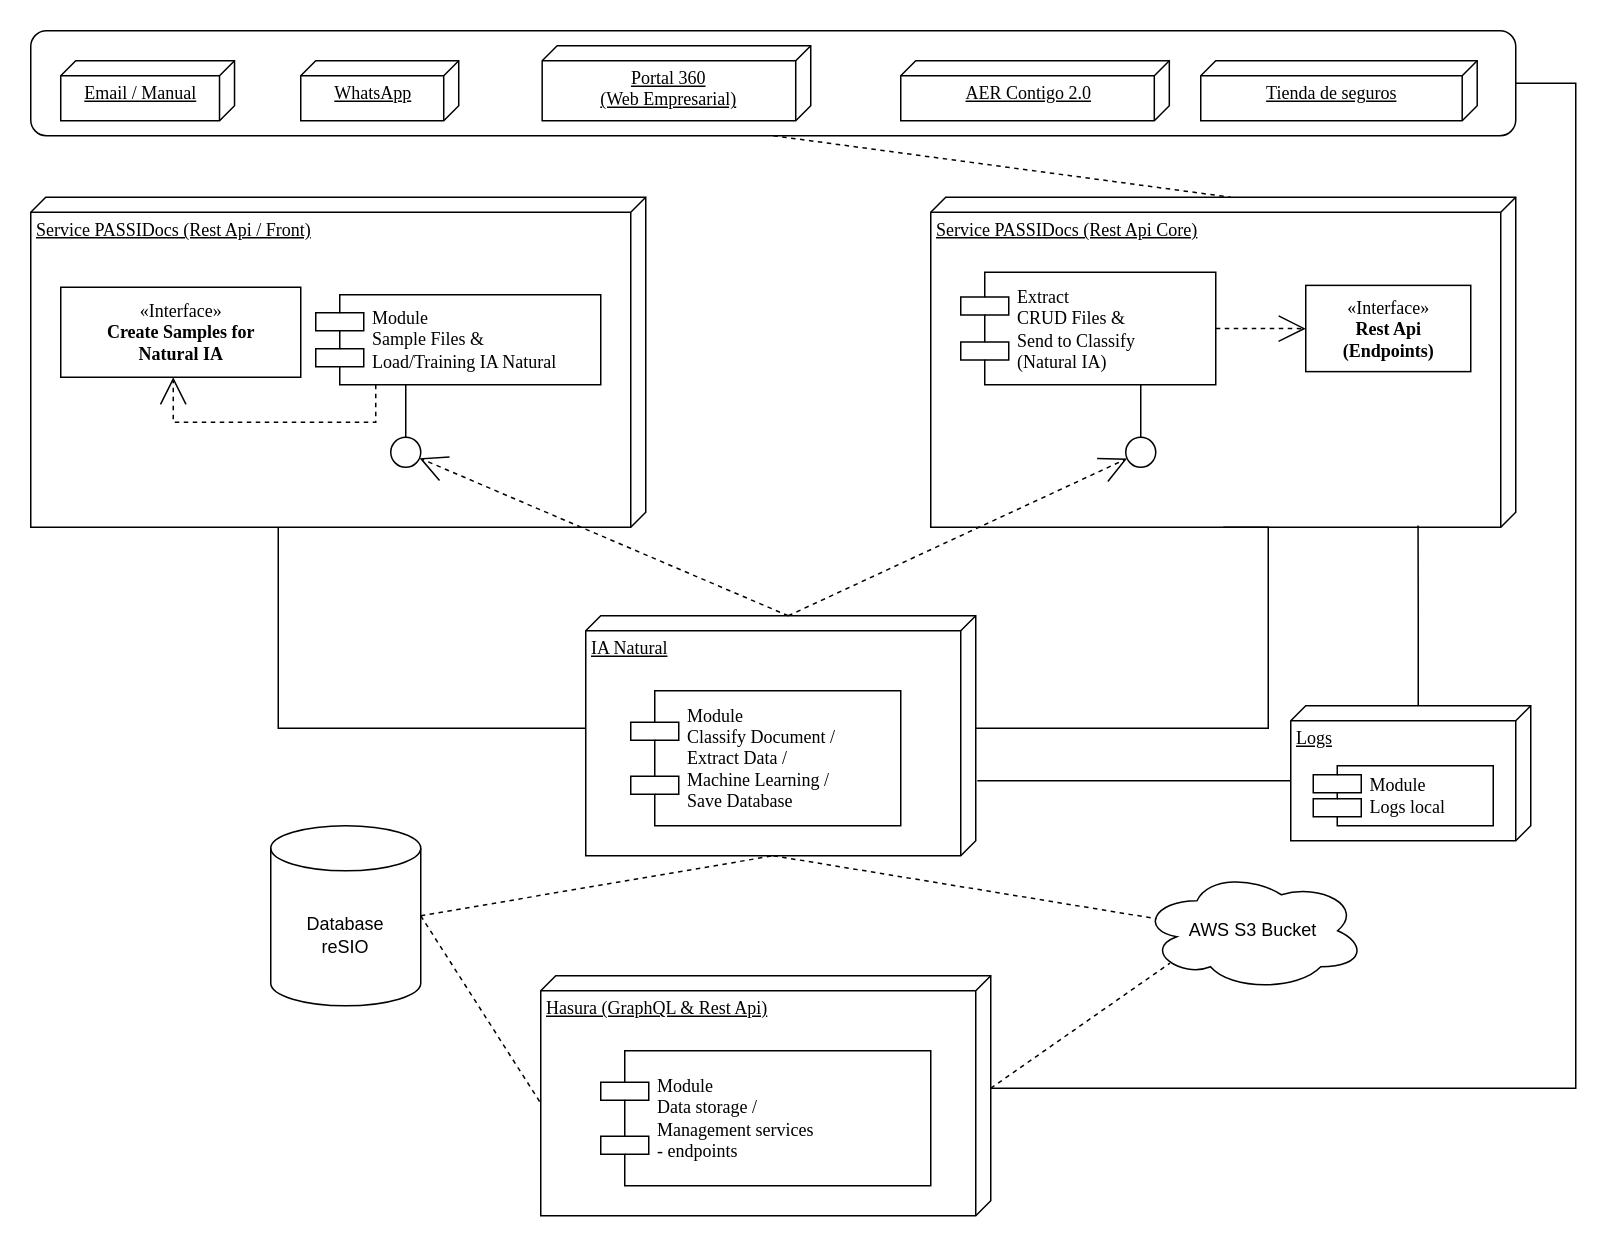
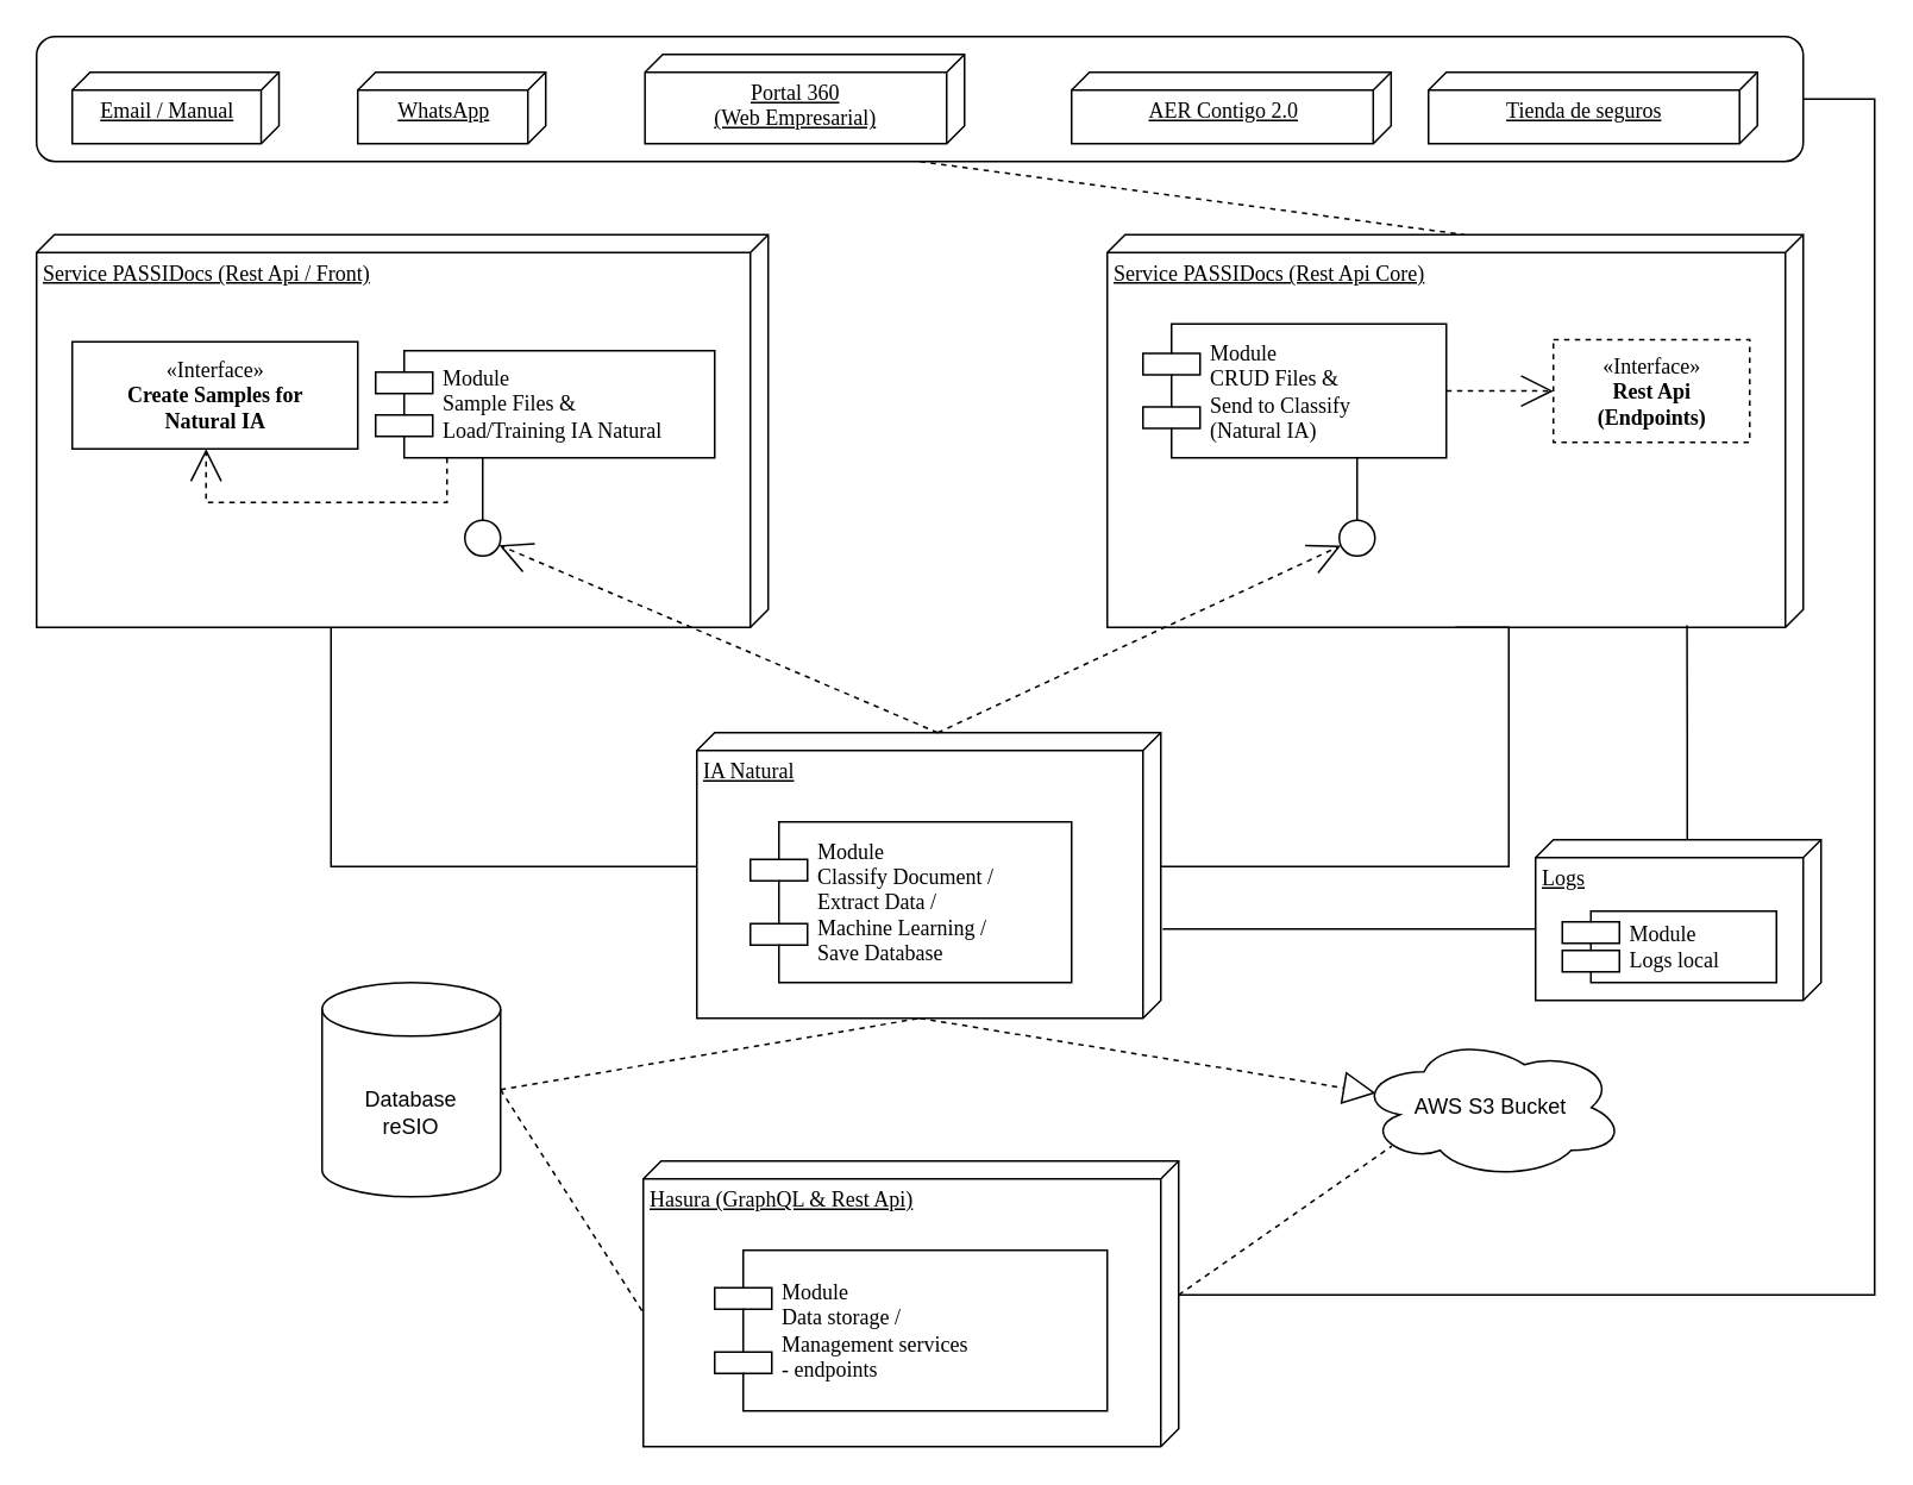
- <mxCell id="8" value="Extract&lt;br&gt;CRUD Files &amp;amp;&lt;br&gt;Send to Classify&lt;br&gt;(Natural IA)" style="shape=component;align=left;spacingLeft=36;rounded=0;shadow=0;comic=0;labelBackgroundColor=none;strokeWidth=1;fontFamily=Verdana;fontSize=12;html=1;" parent="1" vertex="1"><mxGeometry x="640" y="181" width="170" height="75" as="geometry" /></mxCell>
+ <mxCell id="8" value="Module&lt;br&gt;CRUD Files &amp;amp;&lt;br&gt;Send to Classify&lt;br&gt;(Natural IA)" style="shape=component;align=left;spacingLeft=36;rounded=0;shadow=0;comic=0;labelBackgroundColor=none;strokeWidth=1;fontFamily=Verdana;fontSize=12;html=1;" parent="1" vertex="1"><mxGeometry x="640" y="181" width="170" height="75" as="geometry" /></mxCell>
- <mxCell id="9" value="«Interface»&lt;br&gt;&lt;b&gt;Rest Api&lt;br&gt;(Endpoints)&lt;/b&gt;" style="html=1;rounded=0;shadow=0;comic=0;labelBackgroundColor=none;strokeWidth=1;fontFamily=Verdana;fontSize=12;align=center;" parent="1" vertex="1"><mxGeometry x="870" y="189.75" width="110" height="57.5" as="geometry" /></mxCell>
+ <mxCell id="9" value="«Interface»&lt;br&gt;&lt;b&gt;Rest Api&lt;br&gt;(Endpoints)&lt;/b&gt;" style="html=1;rounded=0;shadow=0;comic=0;labelBackgroundColor=none;strokeWidth=1;fontFamily=Verdana;fontSize=12;align=center;dashed=1;" parent="1" vertex="1"><mxGeometry x="870" y="189.75" width="110" height="57.5" as="geometry" /></mxCell>
- <mxCell id="23" style="edgeStyle=none;rounded=0;html=1;dashed=1;labelBackgroundColor=none;startArrow=none;startFill=0;startSize=8;endArrow=none;endFill=0;endSize=16;fontFamily=Verdana;fontSize=12;exitX=0;exitY=0;exitDx=160;exitDy=135;exitPerimeter=0;entryX=0.07;entryY=0.4;entryDx=0;entryDy=0;entryPerimeter=0;" parent="1" source="4" target="21" edge="1"><mxGeometry relative="1" as="geometry"><mxPoint x="535" y="680" as="sourcePoint" /><mxPoint x="620" y="580" as="targetPoint" /></mxGeometry></mxCell>
+ <mxCell id="23" style="edgeStyle=none;rounded=0;html=1;dashed=1;labelBackgroundColor=none;startArrow=none;startFill=0;startSize=8;endArrow=block;endFill=0;endSize=16;fontFamily=Verdana;fontSize=12;exitX=0;exitY=0;exitDx=160;exitDy=135;exitPerimeter=0;entryX=0.07;entryY=0.4;entryDx=0;entryDy=0;entryPerimeter=0;" parent="1" source="4" target="21" edge="1"><mxGeometry relative="1" as="geometry"><mxPoint x="535" y="680" as="sourcePoint" /><mxPoint x="620" y="580" as="targetPoint" /></mxGeometry></mxCell>
